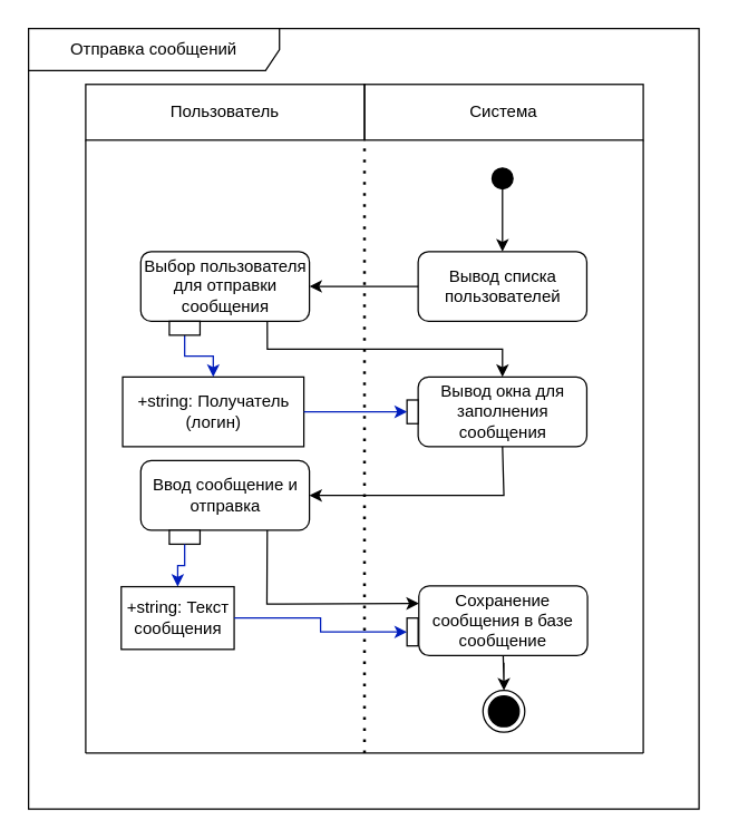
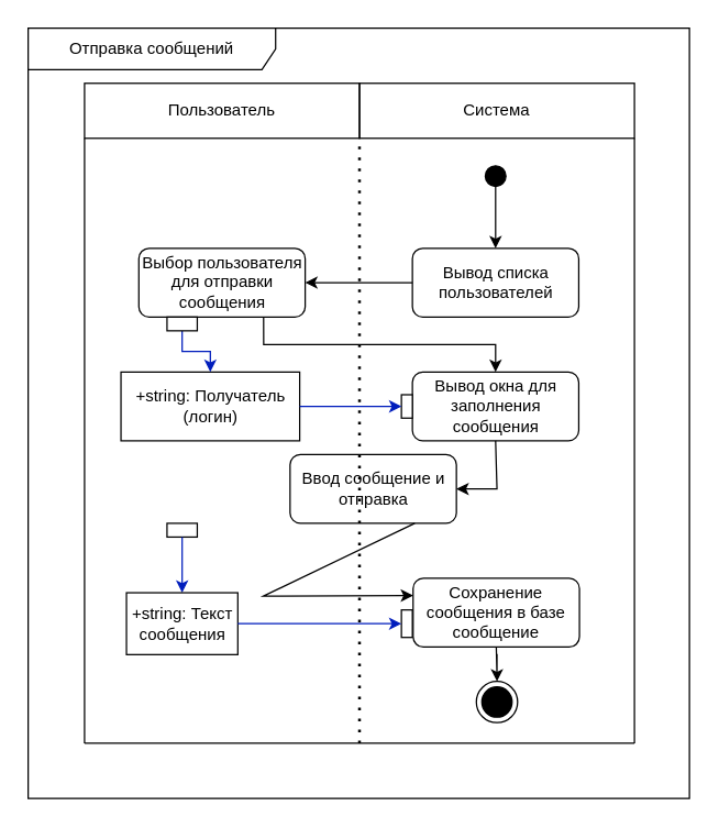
- <mxCell id="19" value="Ввод сообщение и отправка" style="text;html=1;strokeColor=default;fillColor=none;align=center;verticalAlign=middle;whiteSpace=wrap;rounded=1;" parent="1" vertex="1"><mxGeometry x="100.5" y="330" width="121" height="50" as="geometry" /></mxCell>
+ <mxCell id="19" value="Ввод сообщение и отправка" style="text;html=1;strokeColor=default;fillColor=none;align=center;verticalAlign=middle;whiteSpace=wrap;rounded=1;" parent="1" vertex="1"><mxGeometry x="210.5" y="330" width="121" height="50" as="geometry" /></mxCell>
- <mxCell id="25" value="+string: Текст сообщения" style="rounded=0;whiteSpace=wrap;html=1;" parent="1" vertex="1"><mxGeometry x="86.5" y="420.5" width="81" height="45" as="geometry" /></mxCell>
+ <mxCell id="25" value="+string: Текст сообщения" style="rounded=0;whiteSpace=wrap;html=1;" parent="1" vertex="1"><mxGeometry x="91.5" y="430.5" width="81" height="45" as="geometry" /></mxCell>
